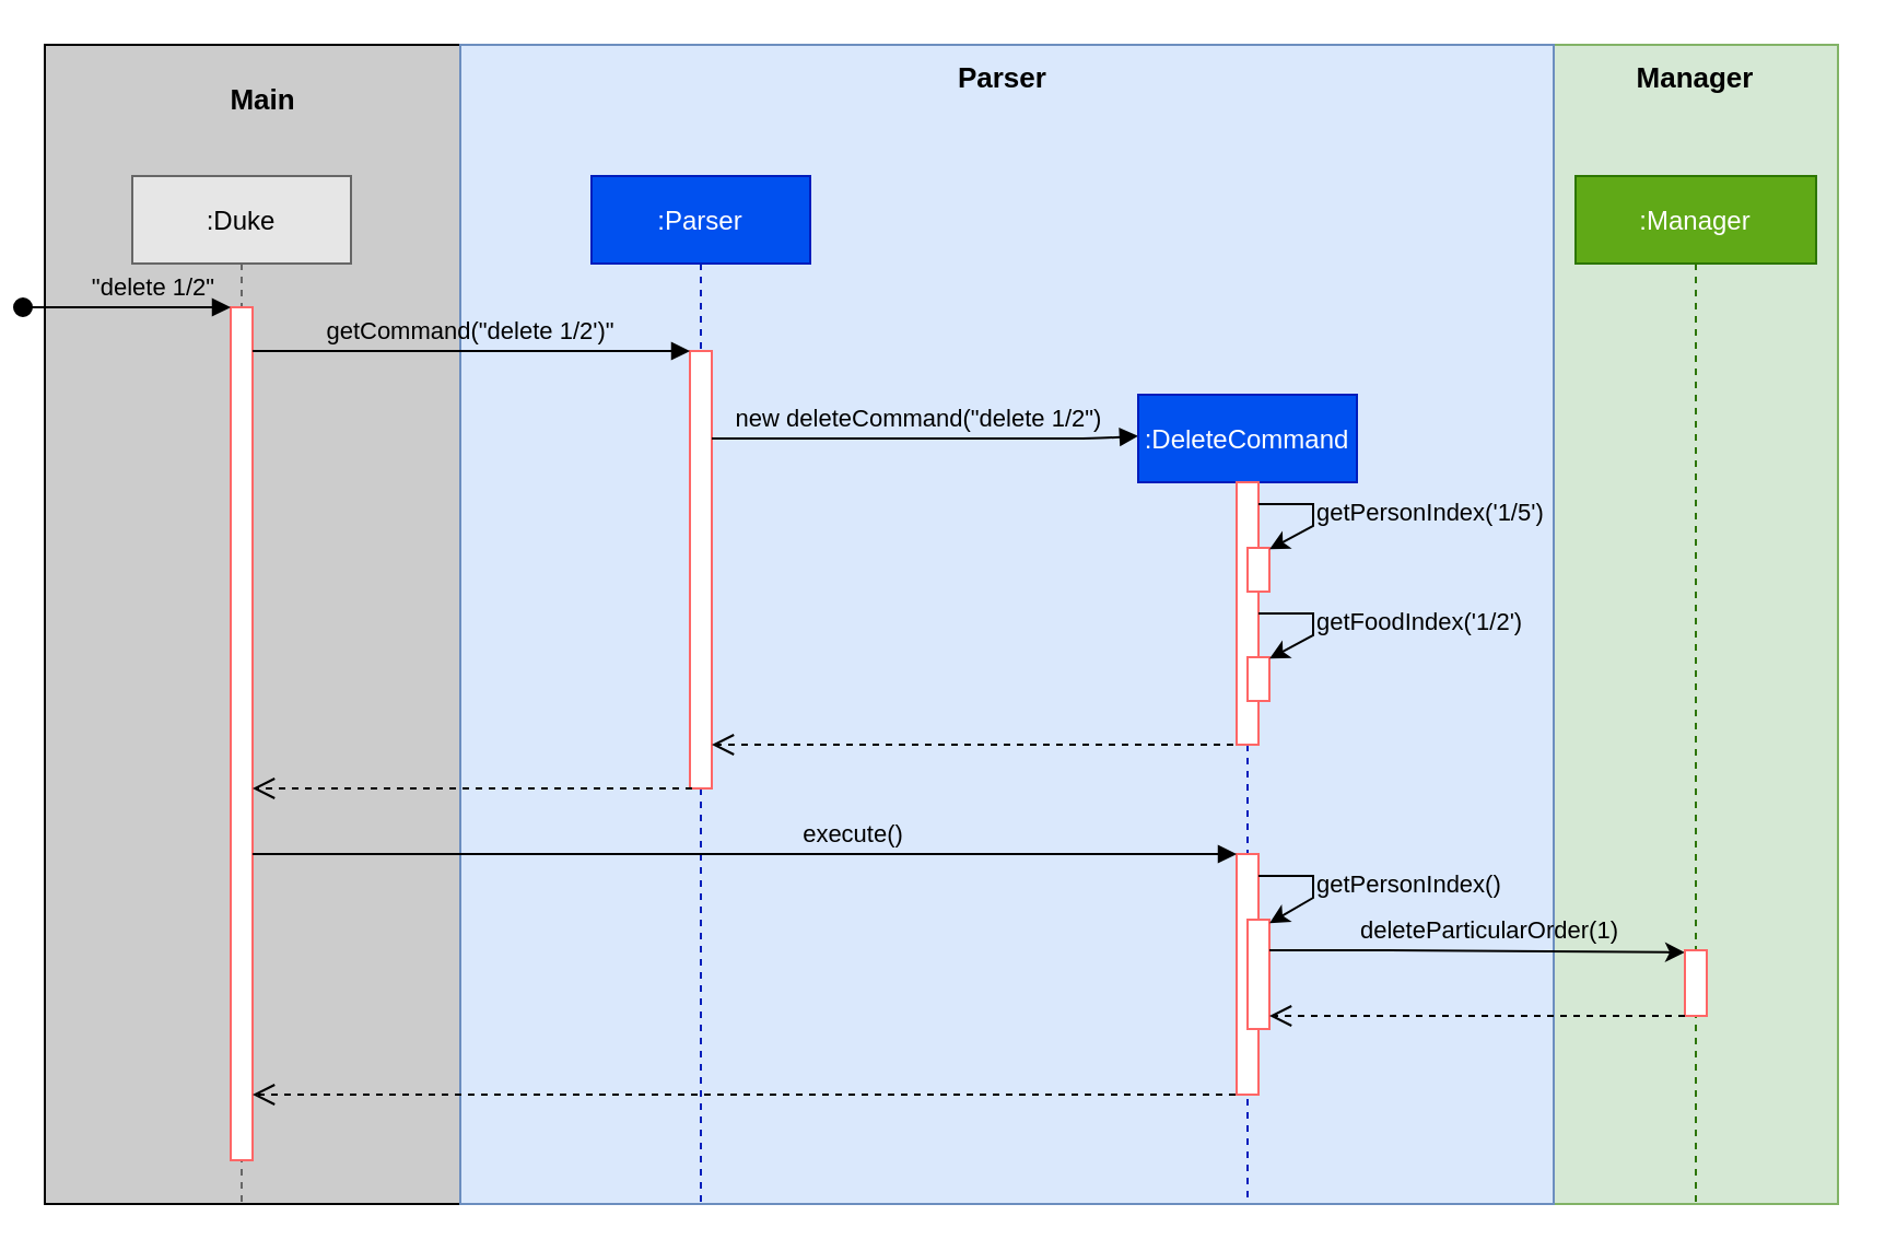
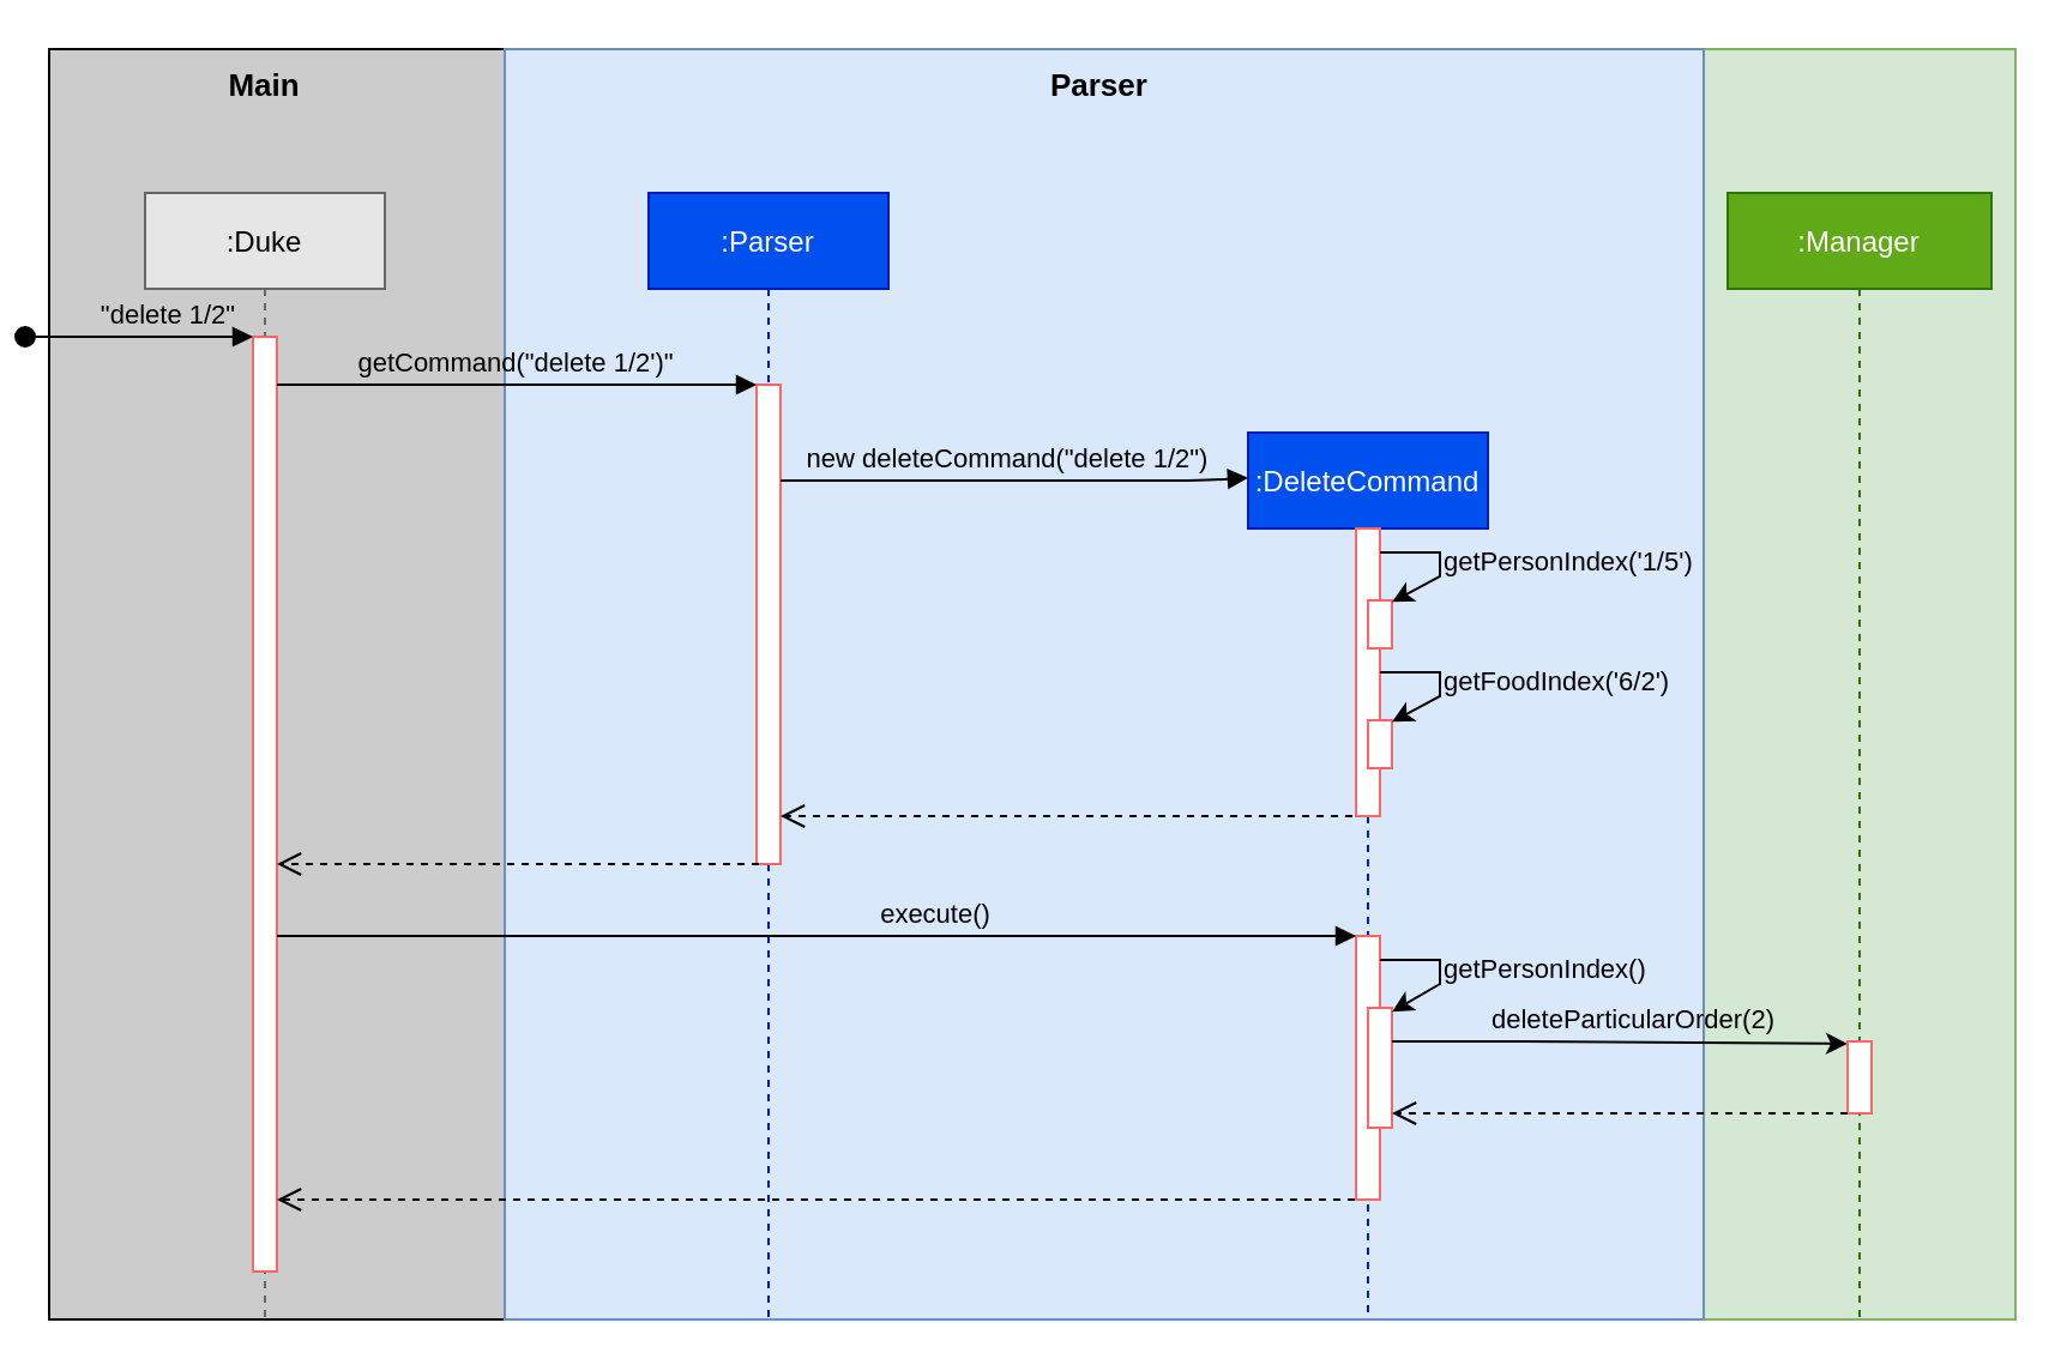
- <mxCell id="32" value="&lt;b&gt;&lt;font style=&quot;font-size: 13px&quot;&gt;Manager&lt;/font&gt;&lt;/b&gt;" style="text;html=1;strokeColor=none;fillColor=none;align=center;verticalAlign=middle;whiteSpace=wrap;rounded=0;" parent="1" vertex="1"><mxGeometry x="745" y="20" width="60" height="30" as="geometry" /></mxCell>
- <mxCell id="35" value="&lt;b&gt;&lt;font style=&quot;font-size: 13px&quot;&gt;Main&lt;/font&gt;&lt;/b&gt;" style="text;html=1;strokeColor=none;fillColor=none;align=center;verticalAlign=middle;whiteSpace=wrap;rounded=0;" vertex="1" parent="1"><mxGeometry x="90" y="30" width="60" height="30" as="geometry" /></mxCell>
+ <mxCell id="35" value="&lt;b&gt;&lt;font style=&quot;font-size: 13px&quot;&gt;Main&lt;/font&gt;&lt;/b&gt;" style="text;html=1;strokeColor=none;fillColor=none;align=center;verticalAlign=middle;whiteSpace=wrap;rounded=0;" vertex="1" parent="1"><mxGeometry x="80" y="20" width="60" height="30" as="geometry" /></mxCell>
- <mxCell id="22" value="&lt;span style=&quot;color: rgb(0 , 0 , 0) ; font-family: &amp;#34;helvetica&amp;#34; ; font-size: 11px ; font-style: normal ; font-weight: 400 ; letter-spacing: normal ; text-align: center ; text-indent: 0px ; text-transform: none ; word-spacing: 0px ; display: inline ; float: none&quot;&gt;getFoodIndex('1/2')&lt;/span&gt;" style="text;whiteSpace=wrap;html=1;" parent="1" vertex="1"><mxGeometry x="600" y="270" width="180" height="30" as="geometry" /></mxCell>
+ <mxCell id="22" value="&lt;span style=&quot;color: rgb(0 , 0 , 0) ; font-family: &amp;#34;helvetica&amp;#34; ; font-size: 11px ; font-style: normal ; font-weight: 400 ; letter-spacing: normal ; text-align: center ; text-indent: 0px ; text-transform: none ; word-spacing: 0px ; display: inline ; float: none&quot;&gt;getFoodIndex('6/2')&lt;/span&gt;" style="text;whiteSpace=wrap;html=1;" parent="1" vertex="1"><mxGeometry x="600" y="270" width="180" height="30" as="geometry" /></mxCell>
- <mxCell id="34" value="&lt;div style=&quot;text-align: center&quot;&gt;&lt;span style=&quot;font-size: 11px&quot;&gt;&lt;font face=&quot;helvetica&quot;&gt;deleteParticularOrder(1)&lt;/font&gt;&lt;/span&gt;&lt;/div&gt;" style="text;whiteSpace=wrap;html=1;fontSize=13;" parent="1" vertex="1"><mxGeometry x="620" y="410" width="190" height="30" as="geometry" /></mxCell>
+ <mxCell id="34" value="&lt;div style=&quot;text-align: center&quot;&gt;&lt;span style=&quot;font-size: 11px&quot;&gt;&lt;font face=&quot;helvetica&quot;&gt;deleteParticularOrder(2)&lt;/font&gt;&lt;/span&gt;&lt;/div&gt;" style="text;whiteSpace=wrap;html=1;fontSize=13;" parent="1" vertex="1"><mxGeometry x="620" y="410" width="190" height="30" as="geometry" /></mxCell>
